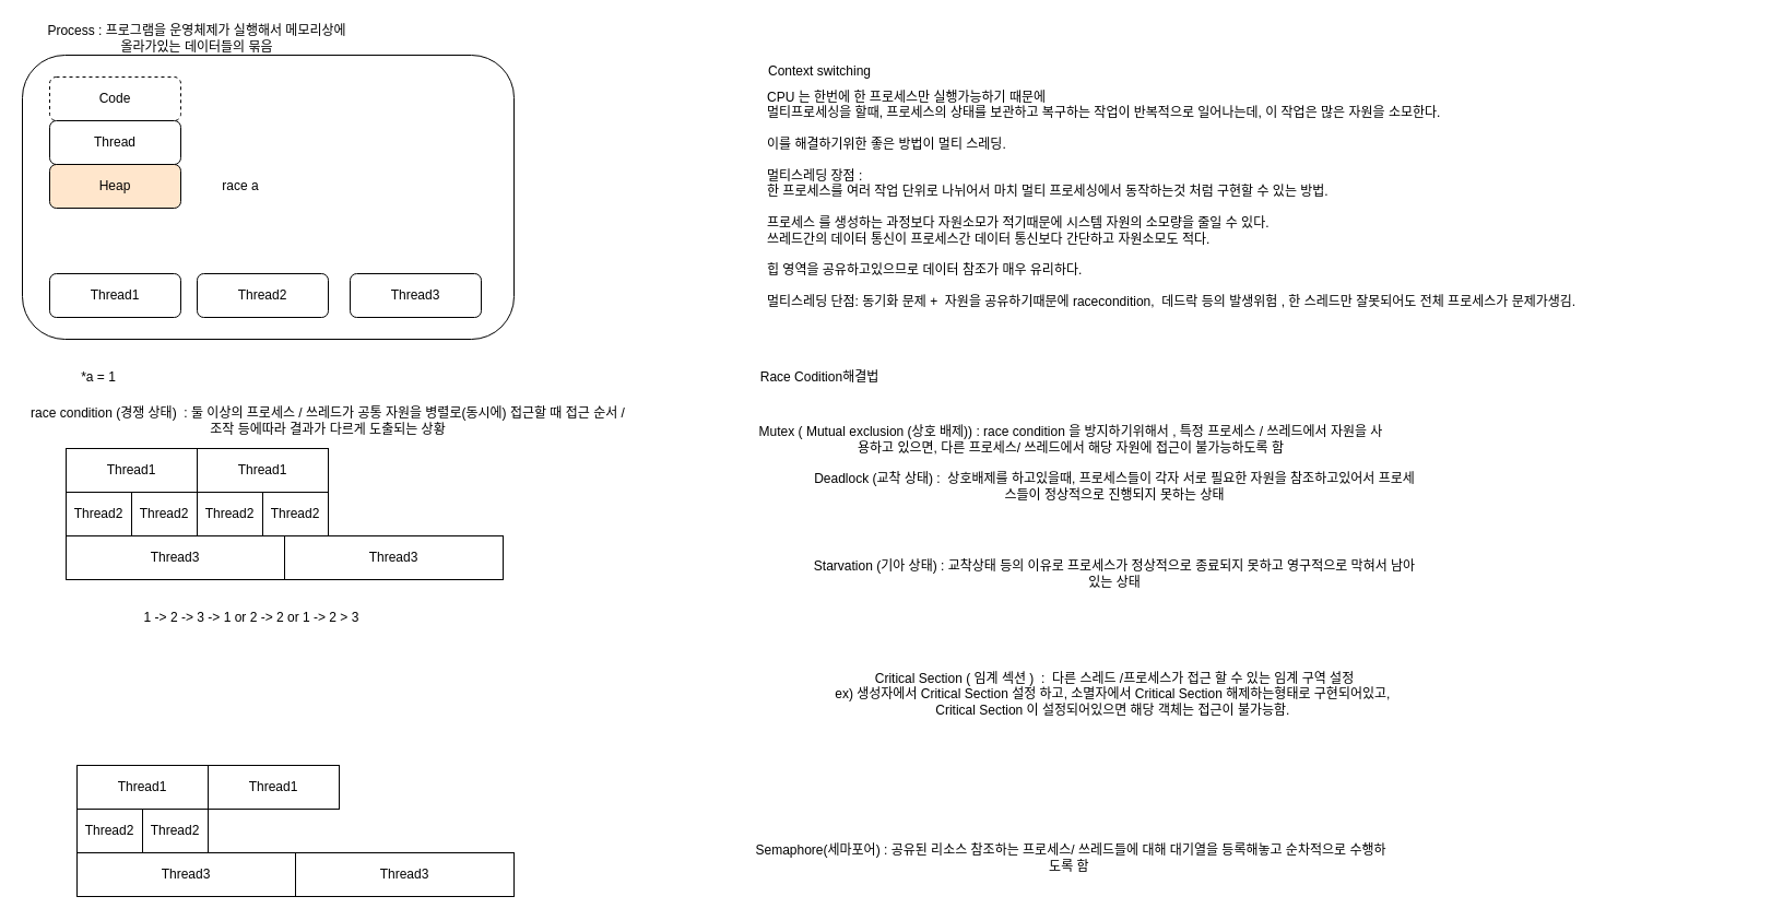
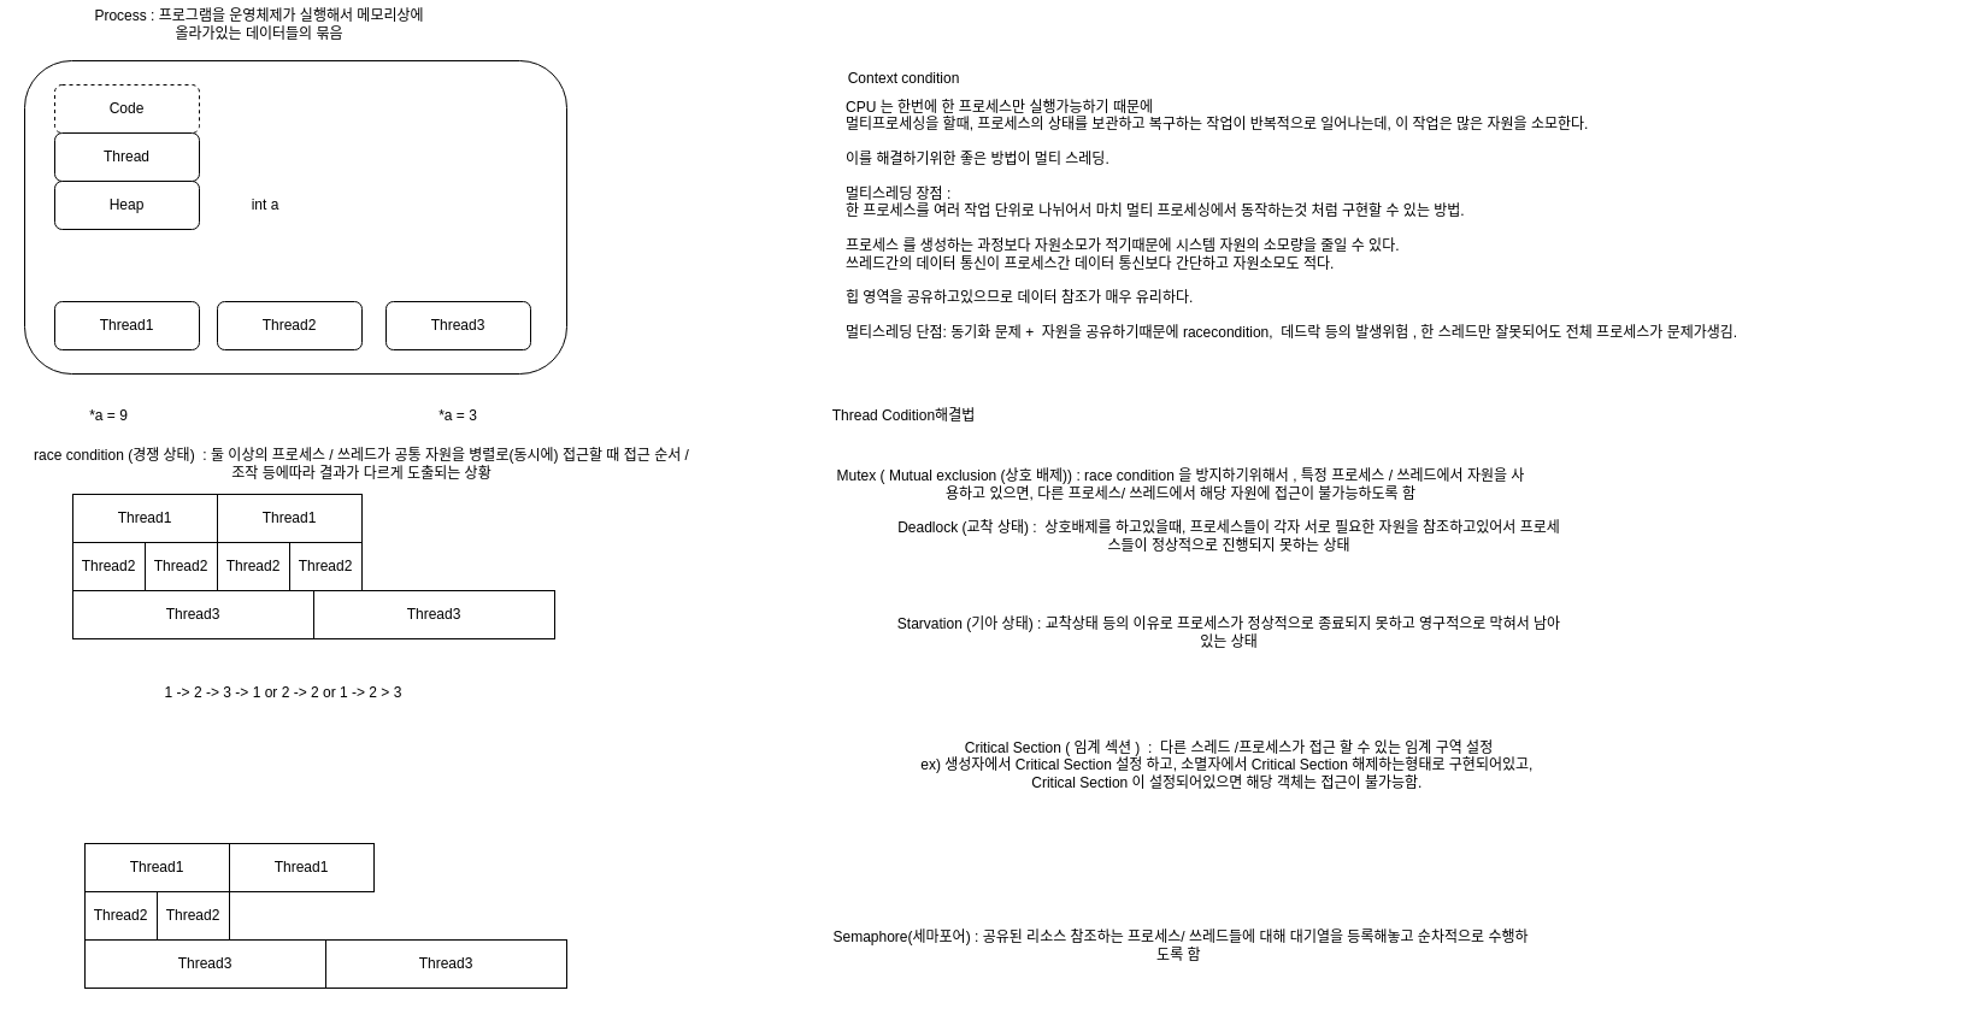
- <mxCell id="8" value="Process : 프로그램을 운영체제가 실행해서 메모리상에 올라가있는 데이터들의 묶음" style="text;html=1;strokeColor=none;fillColor=none;align=center;verticalAlign=middle;whiteSpace=wrap;rounded=0;" vertex="1" parent="1"><mxGeometry x="40" y="20" width="280" height="30" as="geometry" /></mxCell>
+ <mxCell id="8" value="Process : 프로그램을 운영체제가 실행해서 메모리상에 올라가있는 데이터들의 묶음" style="text;html=1;strokeColor=none;fillColor=none;align=center;verticalAlign=middle;whiteSpace=wrap;rounded=0;" vertex="1" parent="1"><mxGeometry x="75" y="5" width="280" height="30" as="geometry" /></mxCell>
- <mxCell id="35" value="Context switching" style="text;html=1;strokeColor=none;fillColor=none;align=center;verticalAlign=middle;whiteSpace=wrap;rounded=0;" vertex="1" parent="1"><mxGeometry x="660" y="50" width="180" height="30" as="geometry" /></mxCell>
+ <mxCell id="35" value="Context condition" style="text;html=1;strokeColor=none;fillColor=none;align=center;verticalAlign=middle;whiteSpace=wrap;rounded=0;" vertex="1" parent="1"><mxGeometry x="660" y="50" width="180" height="30" as="geometry" /></mxCell>
- <mxCell id="5" value="Heap" style="rounded=1;whiteSpace=wrap;html=1;fillColor=#ffe6cc;" vertex="1" parent="1"><mxGeometry x="45" y="150" width="120" height="40" as="geometry" /></mxCell>
+ <mxCell id="5" value="Heap" style="rounded=1;whiteSpace=wrap;html=1;" vertex="1" parent="1"><mxGeometry x="45" y="150" width="120" height="40" as="geometry" /></mxCell>
- <mxCell id="10" value="race a" style="text;html=1;strokeColor=none;fillColor=none;align=center;verticalAlign=middle;whiteSpace=wrap;rounded=0;" vertex="1" parent="1"><mxGeometry x="190" y="155" width="60" height="30" as="geometry" /></mxCell>
+ <mxCell id="10" value="int a" style="text;html=1;strokeColor=none;fillColor=none;align=center;verticalAlign=middle;whiteSpace=wrap;rounded=0;" vertex="1" parent="1"><mxGeometry x="190" y="155" width="60" height="30" as="geometry" /></mxCell>
- <mxCell id="11" value="*a = 1" style="text;html=1;strokeColor=none;fillColor=none;align=center;verticalAlign=middle;whiteSpace=wrap;rounded=0;" vertex="1" parent="1"><mxGeometry x="60" y="330" width="60" height="30" as="geometry" /></mxCell>
+ <mxCell id="11" value="*a = 9" style="text;html=1;strokeColor=none;fillColor=none;align=center;verticalAlign=middle;whiteSpace=wrap;rounded=0;" vertex="1" parent="1"><mxGeometry x="60" y="330" width="60" height="30" as="geometry" /></mxCell>
+ <mxCell id="12" value="*a = 3" style="text;html=1;strokeColor=none;fillColor=none;align=center;verticalAlign=middle;whiteSpace=wrap;rounded=0;" vertex="1" parent="1"><mxGeometry x="350" y="330" width="60" height="30" as="geometry" /></mxCell>
- <mxCell id="30" value="Race Codition해결법" style="text;html=1;strokeColor=none;fillColor=none;align=center;verticalAlign=middle;whiteSpace=wrap;rounded=0;" vertex="1" parent="1"><mxGeometry x="650" y="330" width="200" height="30" as="geometry" /></mxCell>
+ <mxCell id="30" value="Thread Codition해결법" style="text;html=1;strokeColor=none;fillColor=none;align=center;verticalAlign=middle;whiteSpace=wrap;rounded=0;" vertex="1" parent="1"><mxGeometry x="650" y="330" width="200" height="30" as="geometry" /></mxCell>
- <mxCell id="20" value="1 -&amp;gt; 2 -&amp;gt; 3 -&amp;gt; 1 or 2 -&amp;gt; 2 or 1 -&amp;gt; 2 &amp;gt; 3" style="text;html=1;strokeColor=none;fillColor=none;align=center;verticalAlign=middle;whiteSpace=wrap;rounded=0;" vertex="1" parent="1"><mxGeometry x="50" y="550" width="360" height="30" as="geometry" /></mxCell>
+ <mxCell id="20" value="1 -&amp;gt; 2 -&amp;gt; 3 -&amp;gt; 1 or 2 -&amp;gt; 2 or 1 -&amp;gt; 2 &amp;gt; 3" style="text;html=1;strokeColor=none;fillColor=none;align=center;verticalAlign=middle;whiteSpace=wrap;rounded=0;" vertex="1" parent="1"><mxGeometry x="55" y="560" width="360" height="30" as="geometry" /></mxCell>
